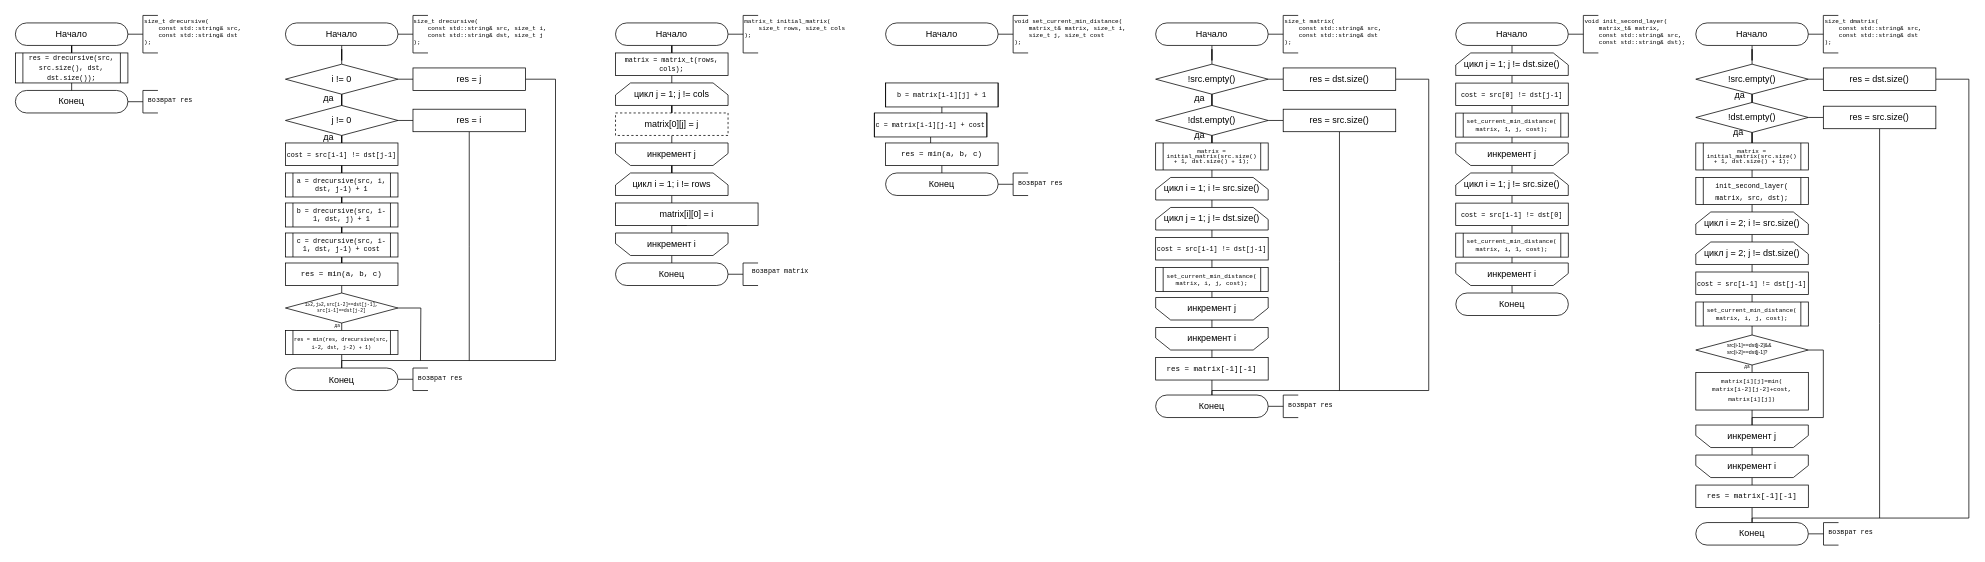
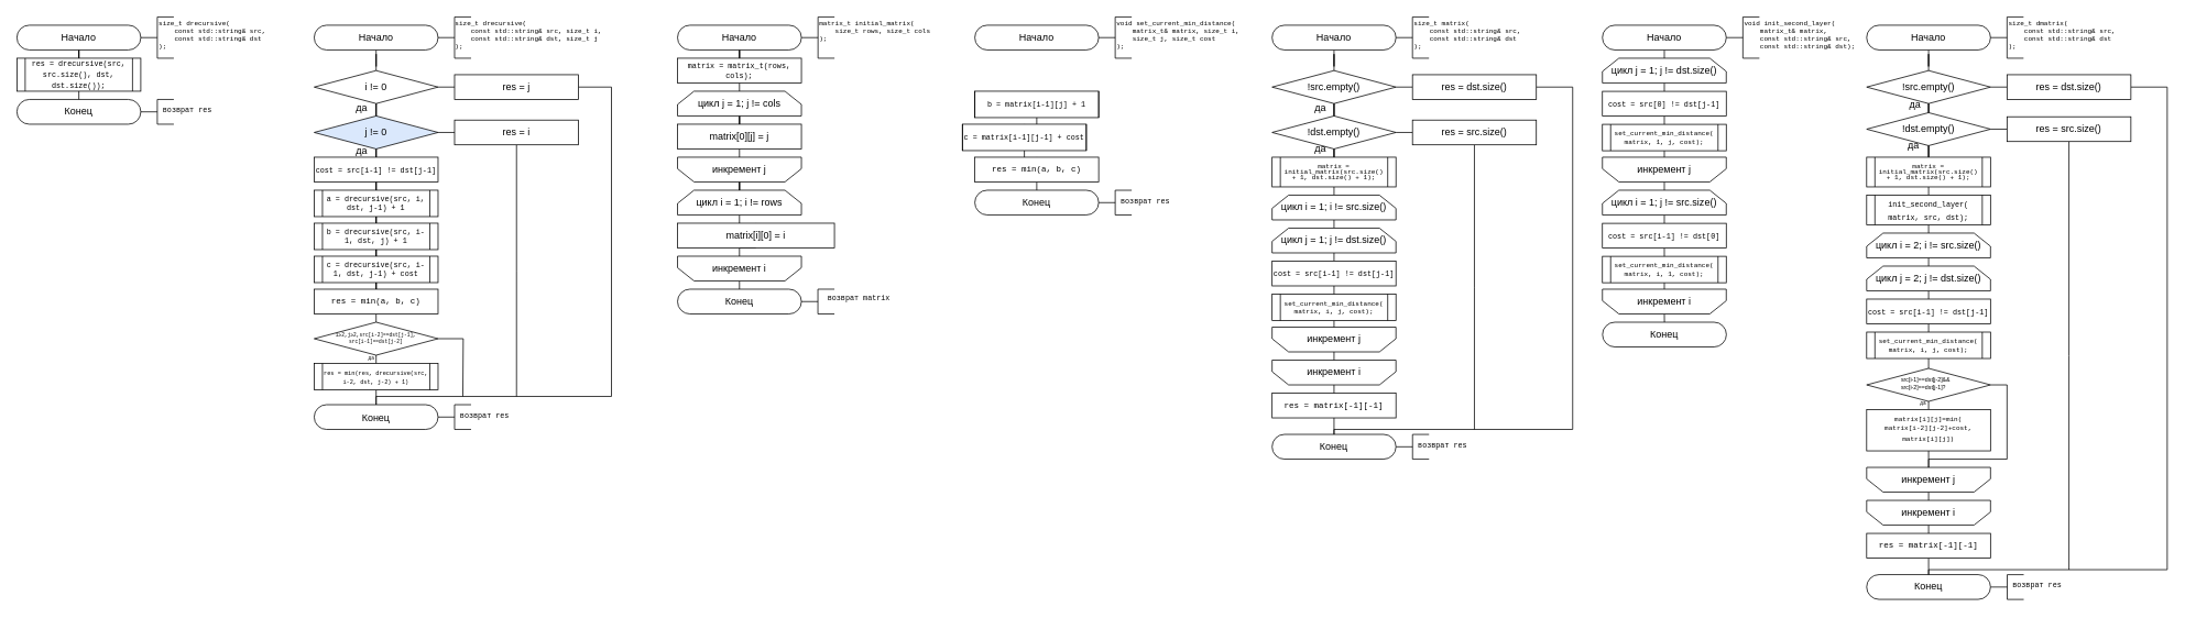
- <mxCell id="17" value="j != 0" style="rhombus;whiteSpace=wrap;html=1;rounded=0;strokeWidth=1;" parent="1" vertex="1"><mxGeometry x="380" y="140" width="150" height="40" as="geometry" /></mxCell>
+ <mxCell id="17" value="j != 0" style="rhombus;whiteSpace=wrap;html=1;rounded=0;strokeWidth=1;fillColor=#dae8fc;" parent="1" vertex="1"><mxGeometry x="380" y="140" width="150" height="40" as="geometry" /></mxCell>
- <mxCell id="47" value="matrix[0][j] = j" style="rounded=0;whiteSpace=wrap;html=1;strokeWidth=1;dashed=1;" parent="1" vertex="1"><mxGeometry x="820" y="150" width="150" height="30" as="geometry" /></mxCell>
+ <mxCell id="47" value="matrix[0][j] = j" style="rounded=0;whiteSpace=wrap;html=1;strokeWidth=1;" parent="1" vertex="1"><mxGeometry x="820" y="150" width="150" height="30" as="geometry" /></mxCell>
